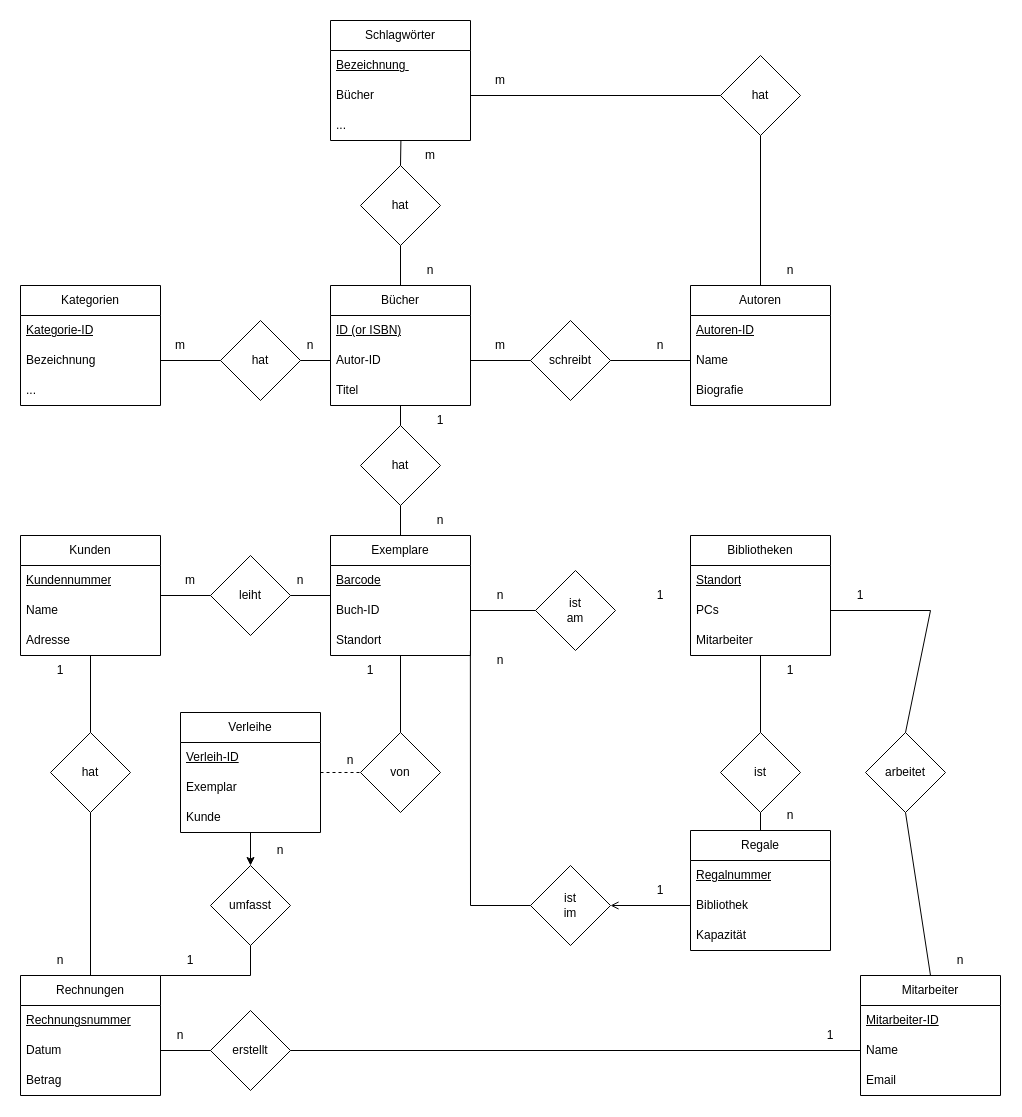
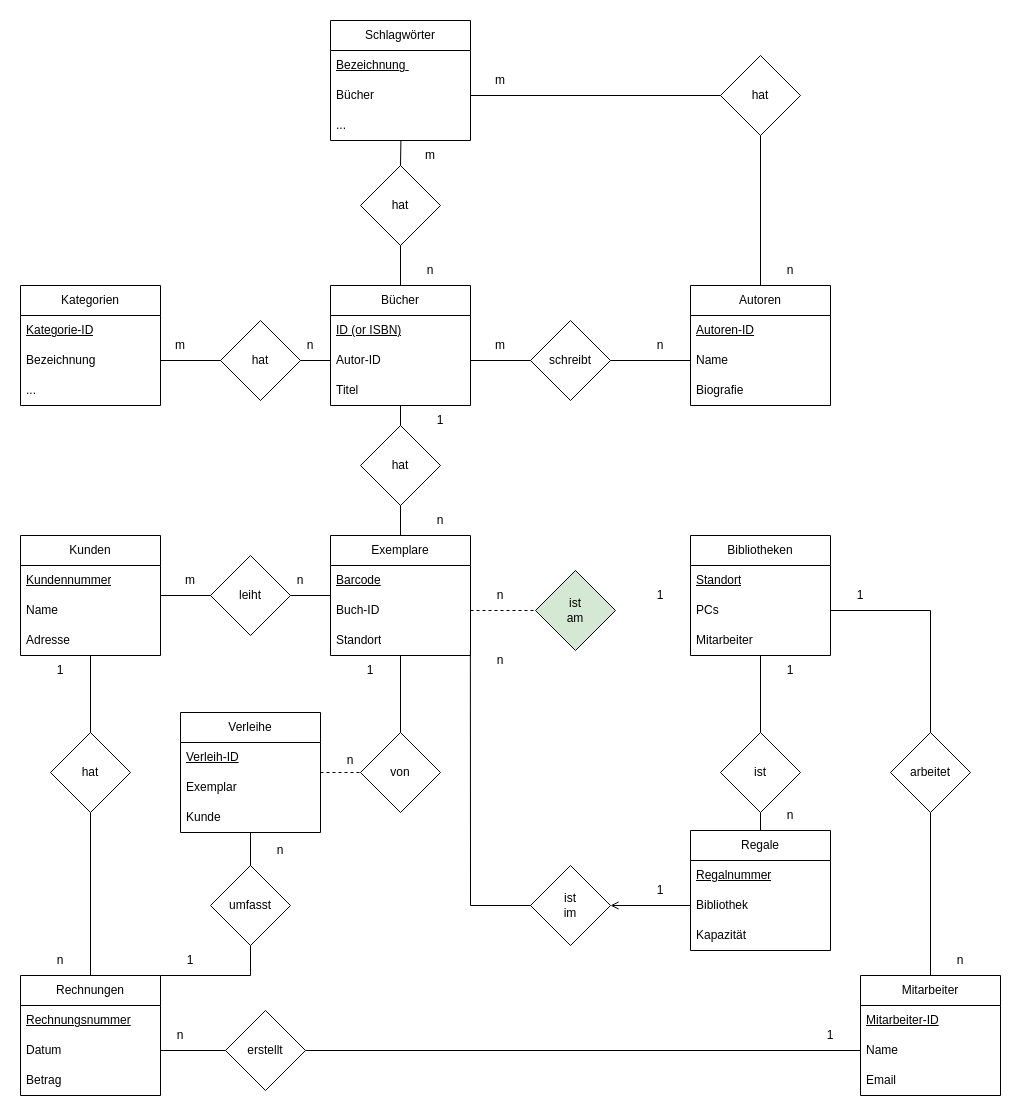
- <mxCell id="54" value="" style="endArrow=none;html=1;rounded=0;entryX=0;entryY=0.5;entryDx=0;entryDy=0;exitX=1;exitY=0.5;exitDx=0;exitDy=0;" parent="1" source="13" target="53" edge="1"><mxGeometry width="50" height="50" relative="1" as="geometry"><mxPoint x="390" y="695" as="sourcePoint" /><mxPoint x="440" y="645" as="targetPoint" /></mxGeometry></mxCell>
+ <mxCell id="54" value="" style="endArrow=none;html=1;rounded=0;entryX=0;entryY=0.5;entryDx=0;entryDy=0;exitX=1;exitY=0.5;exitDx=0;exitDy=0;dashed=1;" parent="1" source="13" target="53" edge="1"><mxGeometry width="50" height="50" relative="1" as="geometry"><mxPoint x="390" y="695" as="sourcePoint" /><mxPoint x="440" y="645" as="targetPoint" /></mxGeometry></mxCell>
- <mxCell id="53" value="&lt;div&gt;ist&lt;/div&gt;&lt;div&gt;am&lt;br&gt;&lt;/div&gt;" style="rhombus;whiteSpace=wrap;html=1;" parent="1" vertex="1"><mxGeometry x="535" y="570" width="80" height="80" as="geometry" /></mxCell>
+ <mxCell id="53" value="&lt;div&gt;ist&lt;/div&gt;&lt;div&gt;am&lt;br&gt;&lt;/div&gt;" style="rhombus;whiteSpace=wrap;html=1;fillColor=#d5e8d4;" parent="1" vertex="1"><mxGeometry x="535" y="570" width="80" height="80" as="geometry" /></mxCell>
- <mxCell id="80" value="arbeitet" style="rhombus;whiteSpace=wrap;html=1;" parent="1" vertex="1"><mxGeometry x="865" y="732" width="80" height="80" as="geometry" /></mxCell>
+ <mxCell id="80" value="arbeitet" style="rhombus;whiteSpace=wrap;html=1;" parent="1" vertex="1"><mxGeometry x="890" y="732" width="80" height="80" as="geometry" /></mxCell>
- <mxCell id="104" value="" style="endArrow=classic;html=1;rounded=0;entryX=0.5;entryY=0;entryDx=0;entryDy=0;exitX=0.5;exitY=1;exitDx=0;exitDy=0;" parent="1" source="37" target="103" edge="1"><mxGeometry width="50" height="50" relative="1" as="geometry"><mxPoint x="330" y="945" as="sourcePoint" /><mxPoint x="380" y="895" as="targetPoint" /></mxGeometry></mxCell>
+ <mxCell id="104" value="" style="endArrow=none;html=1;rounded=0;entryX=0.5;entryY=0;entryDx=0;entryDy=0;exitX=0.5;exitY=1;exitDx=0;exitDy=0;" parent="1" source="37" target="103" edge="1"><mxGeometry width="50" height="50" relative="1" as="geometry"><mxPoint x="330" y="945" as="sourcePoint" /><mxPoint x="380" y="895" as="targetPoint" /></mxGeometry></mxCell>
- <mxCell id="79" value="erstellt" style="rhombus;whiteSpace=wrap;html=1;" parent="1" vertex="1"><mxGeometry x="210" y="1010" width="80" height="80" as="geometry" /></mxCell>
+ <mxCell id="79" value="erstellt" style="rhombus;whiteSpace=wrap;html=1;" parent="1" vertex="1"><mxGeometry x="225" y="1010" width="80" height="80" as="geometry" /></mxCell>
